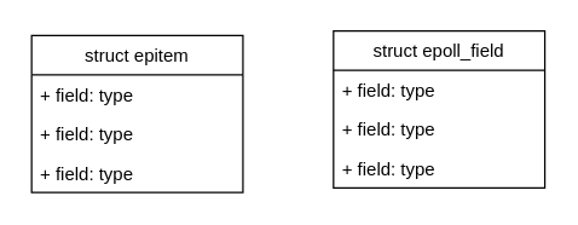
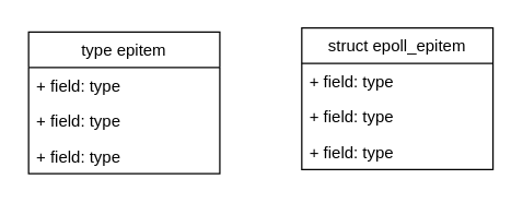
- <mxCell id="6" value="struct epoll_field" style="swimlane;fontStyle=0;childLayout=stackLayout;horizontal=1;startSize=26;fillColor=none;horizontalStack=0;resizeParent=1;resizeParentMax=0;resizeLast=0;collapsible=1;marginBottom=0;" vertex="1" parent="1"><mxGeometry x="220" y="20" width="140" height="104" as="geometry" /></mxCell>
+ <mxCell id="6" value="struct epoll_epitem" style="swimlane;fontStyle=0;childLayout=stackLayout;horizontal=1;startSize=26;fillColor=none;horizontalStack=0;resizeParent=1;resizeParentMax=0;resizeLast=0;collapsible=1;marginBottom=0;" vertex="1" parent="1"><mxGeometry x="220" y="20" width="140" height="104" as="geometry" /></mxCell>
- <mxCell id="2" value="struct epitem" style="swimlane;fontStyle=0;childLayout=stackLayout;horizontal=1;startSize=26;fillColor=none;horizontalStack=0;resizeParent=1;resizeParentMax=0;resizeLast=0;collapsible=1;marginBottom=0;" vertex="1" parent="1"><mxGeometry x="20" y="23" width="140" height="104" as="geometry" /></mxCell>
+ <mxCell id="2" value="type epitem" style="swimlane;fontStyle=0;childLayout=stackLayout;horizontal=1;startSize=26;fillColor=none;horizontalStack=0;resizeParent=1;resizeParentMax=0;resizeLast=0;collapsible=1;marginBottom=0;" vertex="1" parent="1"><mxGeometry x="20" y="23" width="140" height="104" as="geometry" /></mxCell>
